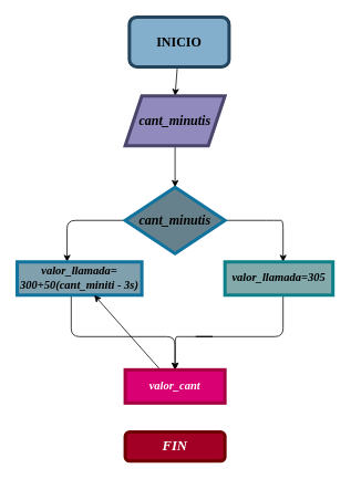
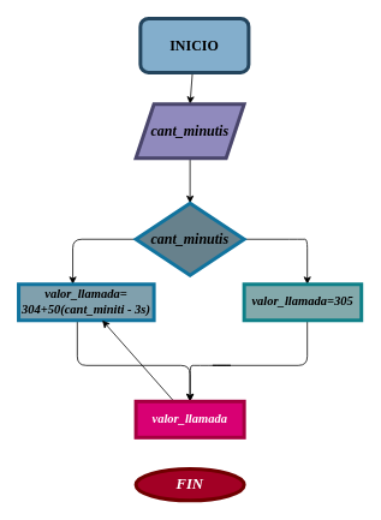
- <mxCell id="11" value="valor_llamada= 300+50(cant_miniti - 3s)" style="rounded=0;whiteSpace=wrap;strokeWidth=4;fontFamily=Tahoma;fontSize=14;fillColor=#80A0AD;fontStyle=3;strokeColor=#10739e;" vertex="1" parent="1"><mxGeometry x="20" y="315" width="150" height="40" as="geometry" /></mxCell>
+ <mxCell id="11" value="valor_llamada= 304+50(cant_miniti - 3s)" style="rounded=0;whiteSpace=wrap;strokeWidth=4;fontFamily=Tahoma;fontSize=14;fillColor=#80A0AD;fontStyle=3;strokeColor=#10739e;" vertex="1" parent="1"><mxGeometry x="20" y="315" width="150" height="40" as="geometry" /></mxCell>
- <mxCell id="13" value="&lt;b&gt;&lt;i&gt;valor_cant&lt;/i&gt;&lt;/b&gt;" style="rounded=0;whiteSpace=wrap;html=1;strokeWidth=4;fontFamily=Tahoma;fontSize=14;fillColor=#d80073;strokeColor=#A50040;fontColor=#ffffff;" vertex="1" parent="1"><mxGeometry x="150" y="445" width="120" height="40" as="geometry" /></mxCell>
+ <mxCell id="13" value="&lt;b&gt;&lt;i&gt;valor_llamada&lt;/i&gt;&lt;/b&gt;" style="rounded=0;whiteSpace=wrap;html=1;strokeWidth=4;fontFamily=Tahoma;fontSize=14;fillColor=#d80073;strokeColor=#A50040;fontColor=#ffffff;" vertex="1" parent="1"><mxGeometry x="150" y="445" width="120" height="40" as="geometry" /></mxCell>
- <mxCell id="14" value="&lt;i&gt;&lt;b&gt;FIN&lt;/b&gt;&lt;/i&gt;" style="rounded=1;whiteSpace=wrap;html=1;strokeWidth=4;fontFamily=Tahoma;fontSize=17;fillColor=#a20025;fontColor=#ffffff;strokeColor=#6F0000;" vertex="1" parent="1"><mxGeometry x="150" y="520" width="120" height="35" as="geometry" /></mxCell>
+ <mxCell id="14" value="&lt;i&gt;&lt;b&gt;FIN&lt;/b&gt;&lt;/i&gt;" style="ellipse;whiteSpace=wrap;html=1;strokeWidth=4;fontFamily=Tahoma;fontSize=17;fillColor=#a20025;fontColor=#ffffff;strokeColor=#6F0000;" vertex="1" parent="1"><mxGeometry x="150" y="520" width="120" height="35" as="geometry" /></mxCell>
